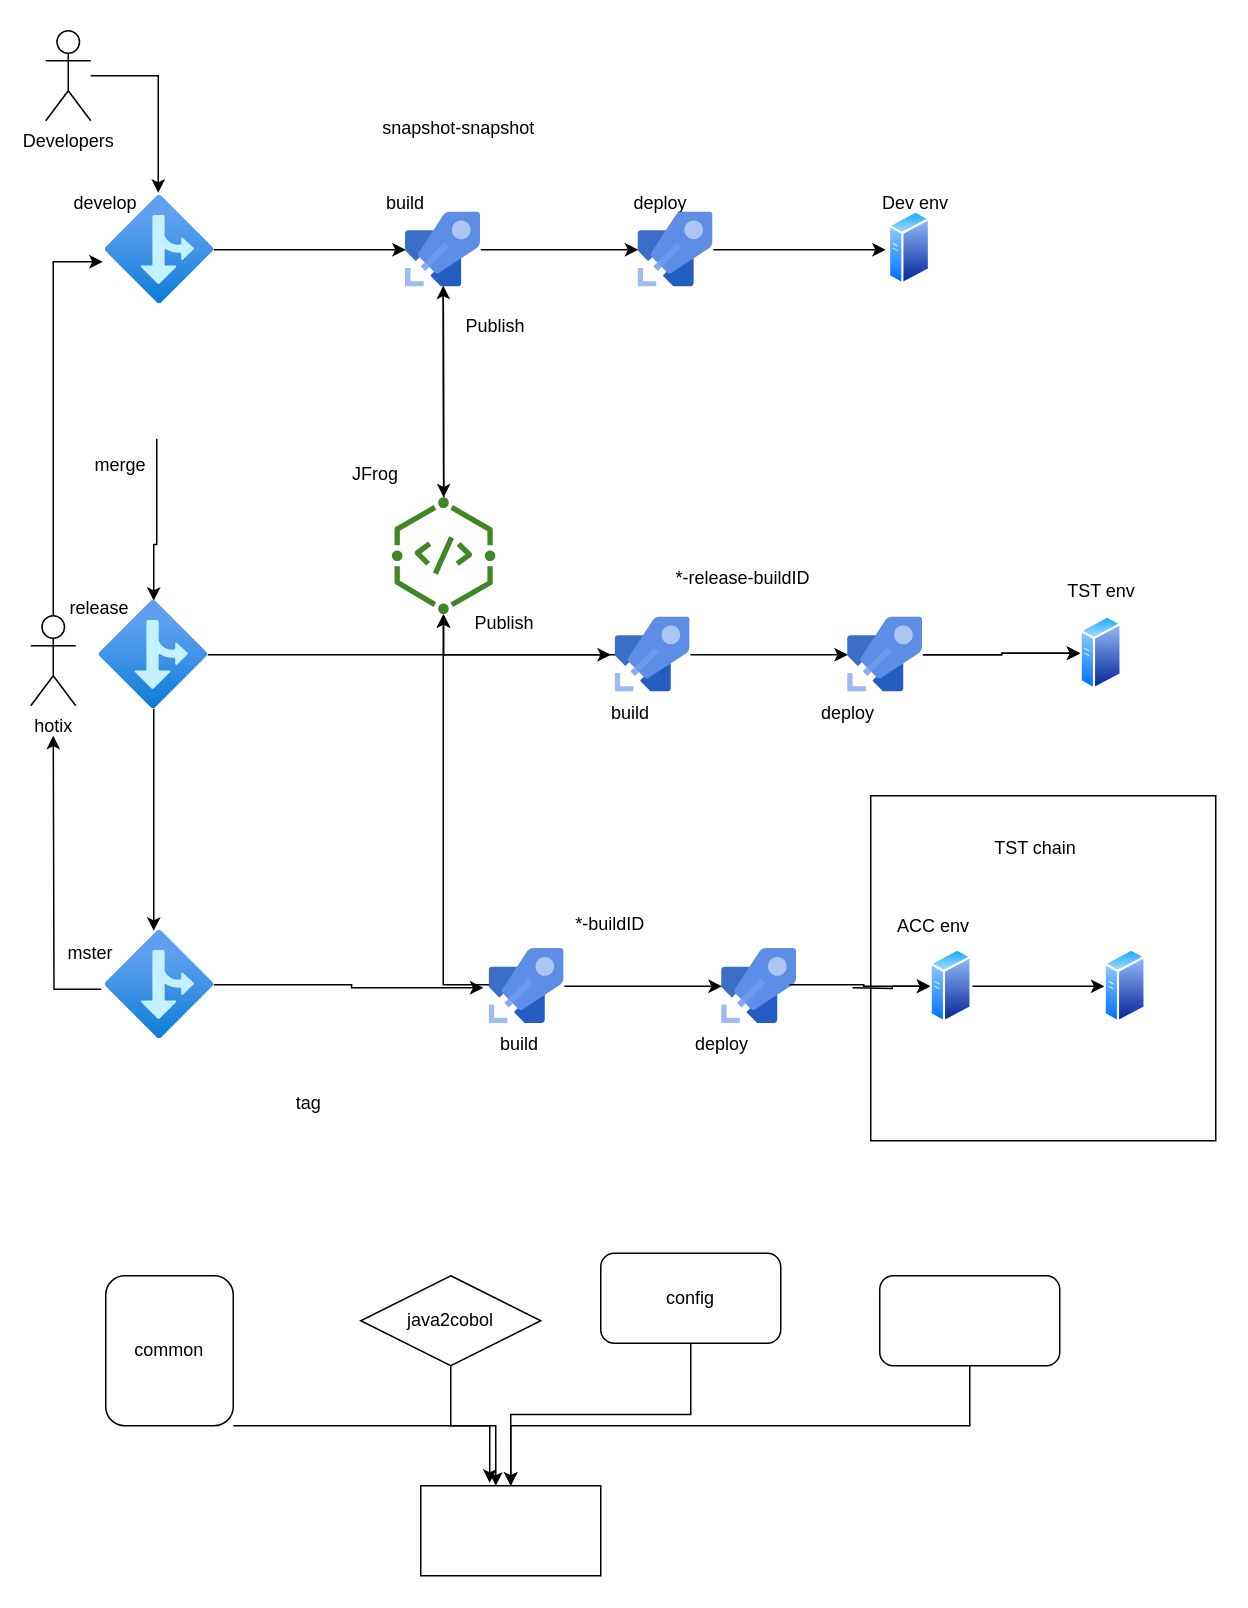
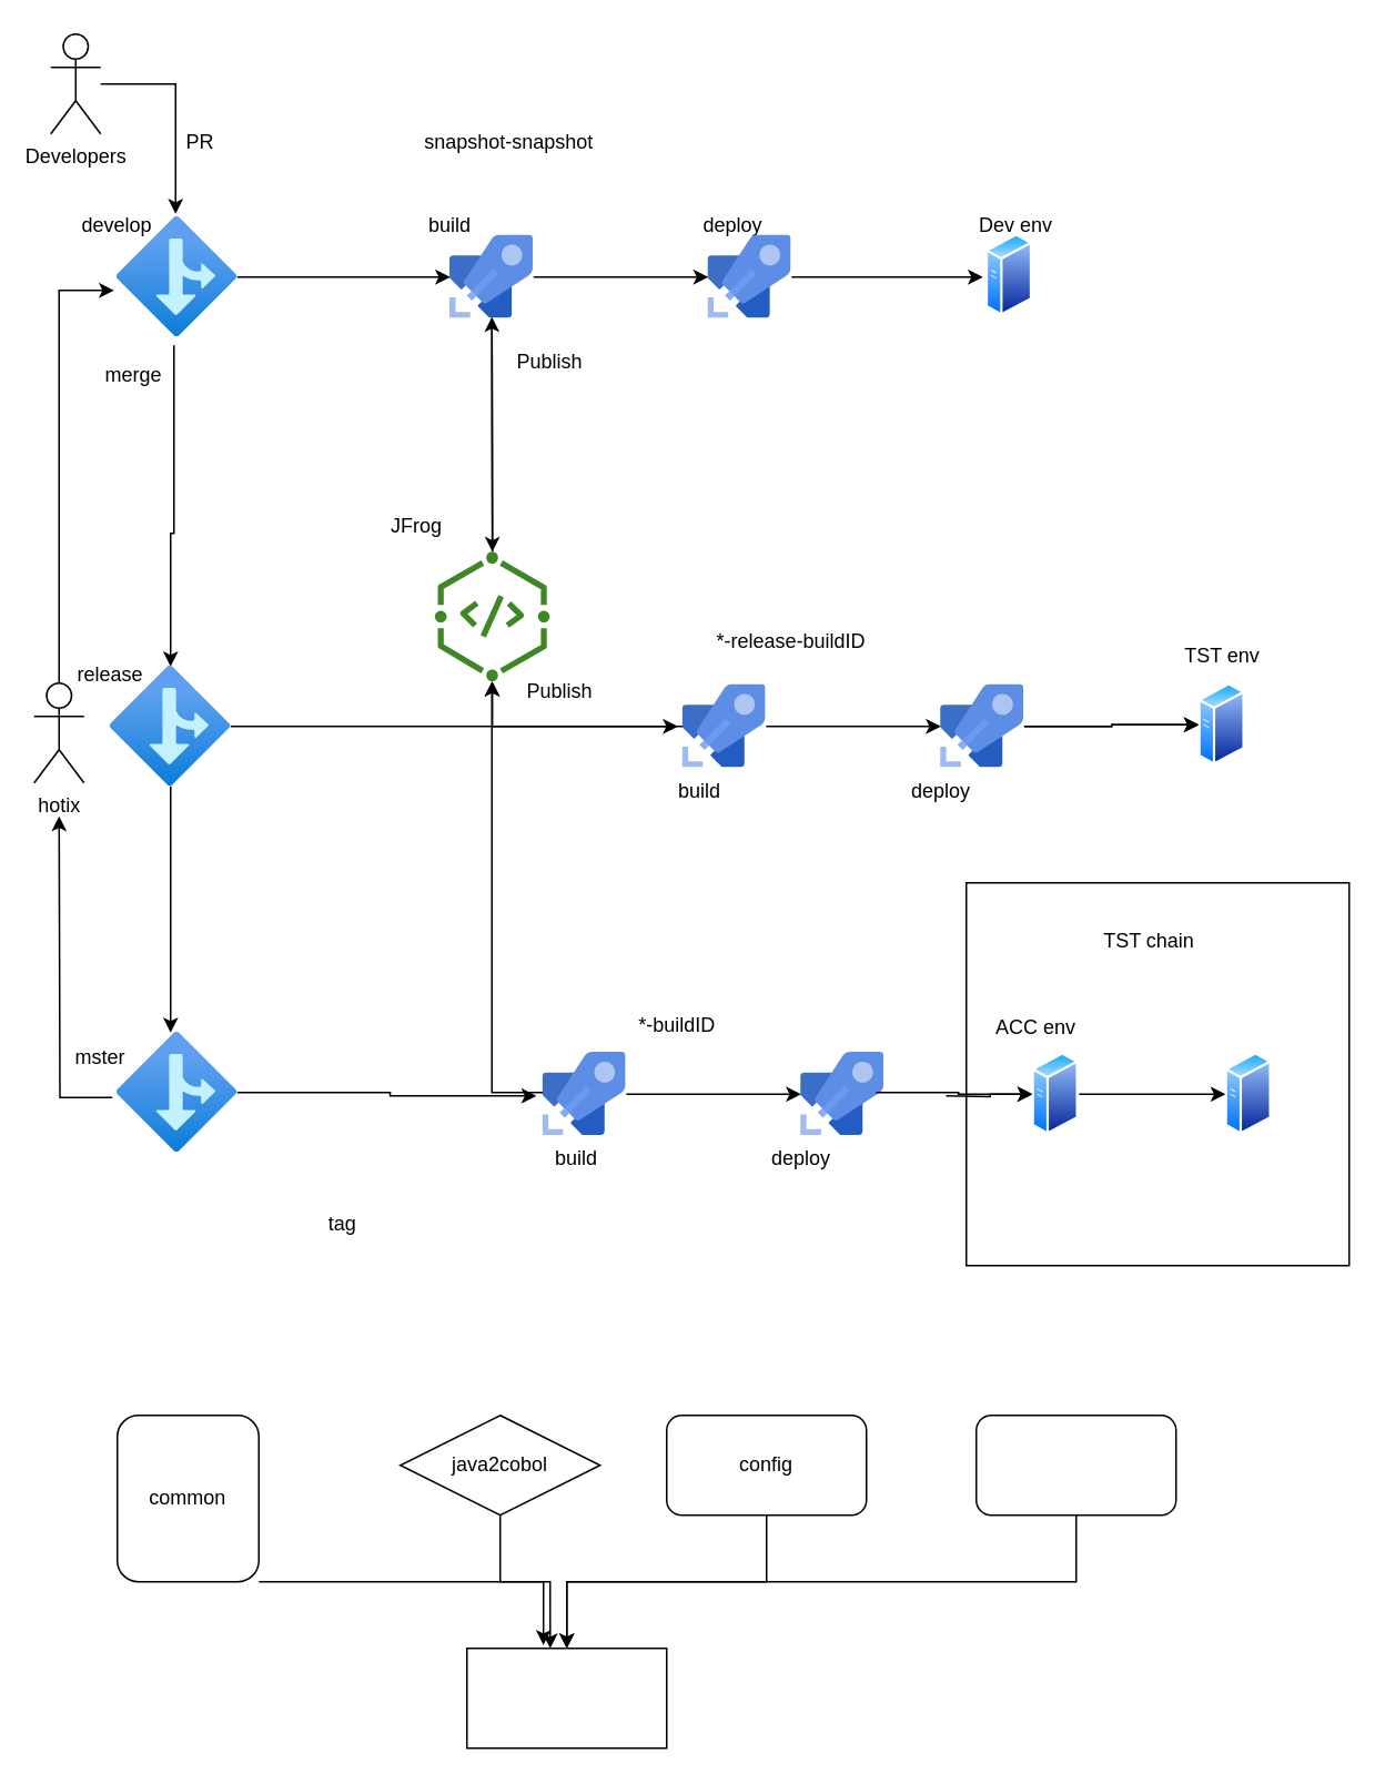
+ <mxCell id="34" value="PR" style="text;strokeColor=none;align=center;fillColor=none;html=1;verticalAlign=middle;whiteSpace=wrap;rounded=0;" vertex="1" parent="1"><mxGeometry x="90" y="70" width="60" height="30" as="geometry" /></mxCell>
- <mxCell id="40" value="merge" style="text;strokeColor=none;align=center;fillColor=none;html=1;verticalAlign=middle;whiteSpace=wrap;rounded=0;" vertex="1" parent="1"><mxGeometry x="50" y="295" width="60" height="30" as="geometry" /></mxCell>
+ <mxCell id="40" value="merge" style="text;strokeColor=none;align=center;fillColor=none;html=1;verticalAlign=middle;whiteSpace=wrap;rounded=0;" vertex="1" parent="1"><mxGeometry x="50" y="210" width="60" height="30" as="geometry" /></mxCell>
- <mxCell id="68" value="*-release-buildID" style="text;strokeColor=none;align=center;fillColor=none;html=1;verticalAlign=middle;whiteSpace=wrap;rounded=0;" vertex="1" parent="1"><mxGeometry x="445" y="370" width="100" height="30" as="geometry" /></mxCell>
+ <mxCell id="68" value="*-release-buildID" style="text;strokeColor=none;align=center;fillColor=none;html=1;verticalAlign=middle;whiteSpace=wrap;rounded=0;" vertex="1" parent="1"><mxGeometry x="425" y="370" width="100" height="30" as="geometry" /></mxCell>
- <mxCell id="50" value="config" style="rounded=1;whiteSpace=wrap;html=1;" vertex="1" parent="1"><mxGeometry x="400" y="835" width="120" height="60" as="geometry" /></mxCell>
+ <mxCell id="50" value="config" style="rounded=1;whiteSpace=wrap;html=1;" vertex="1" parent="1"><mxGeometry x="400" y="850" width="120" height="60" as="geometry" /></mxCell>
